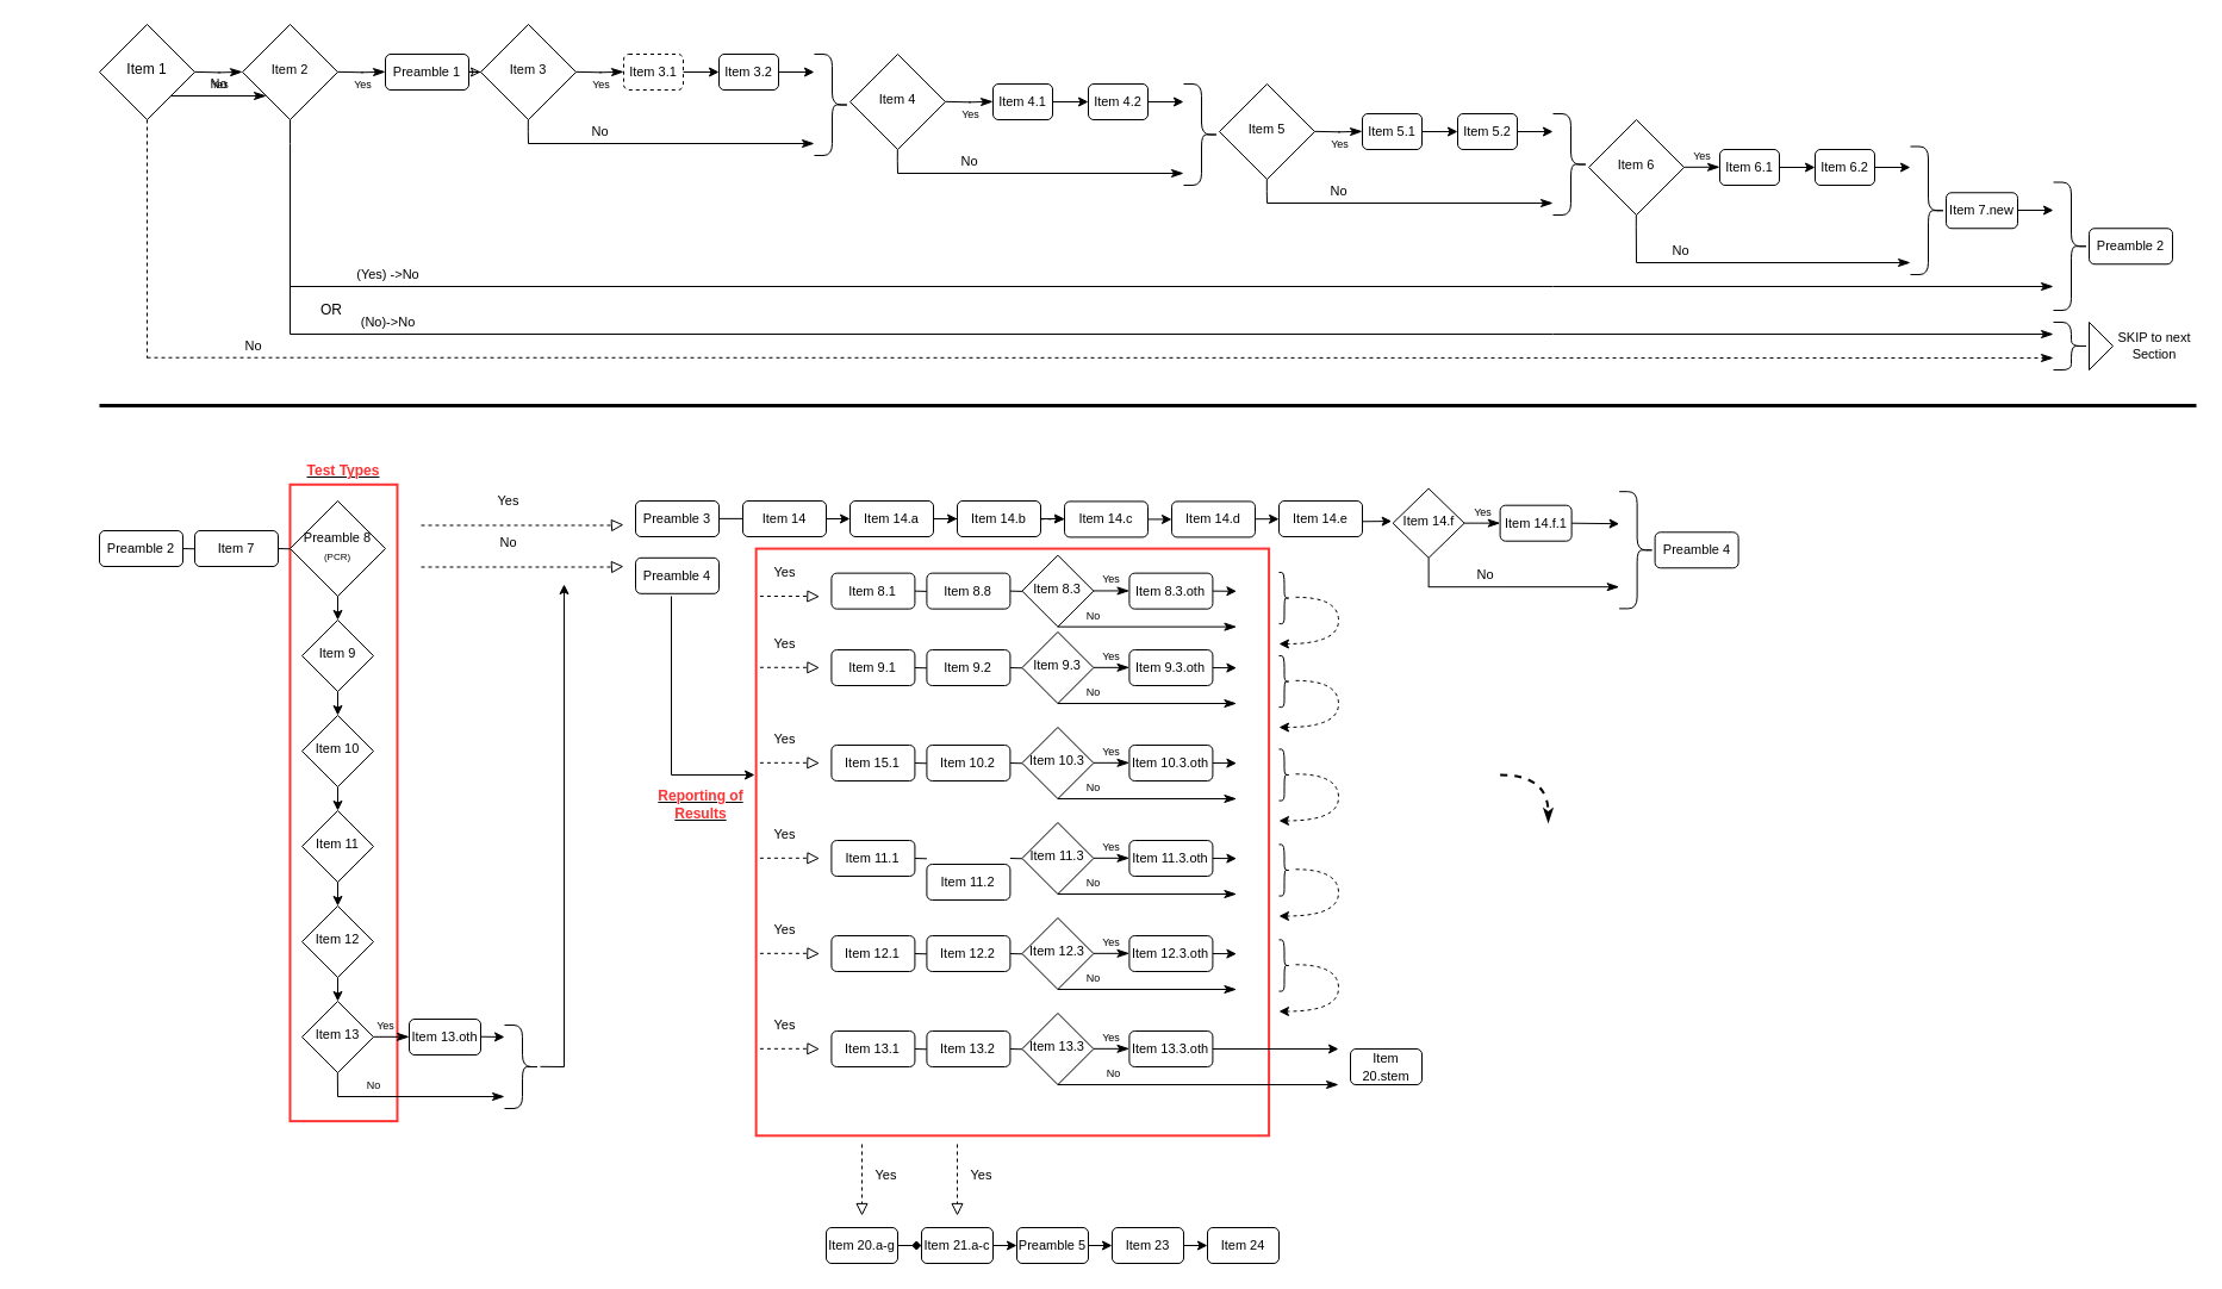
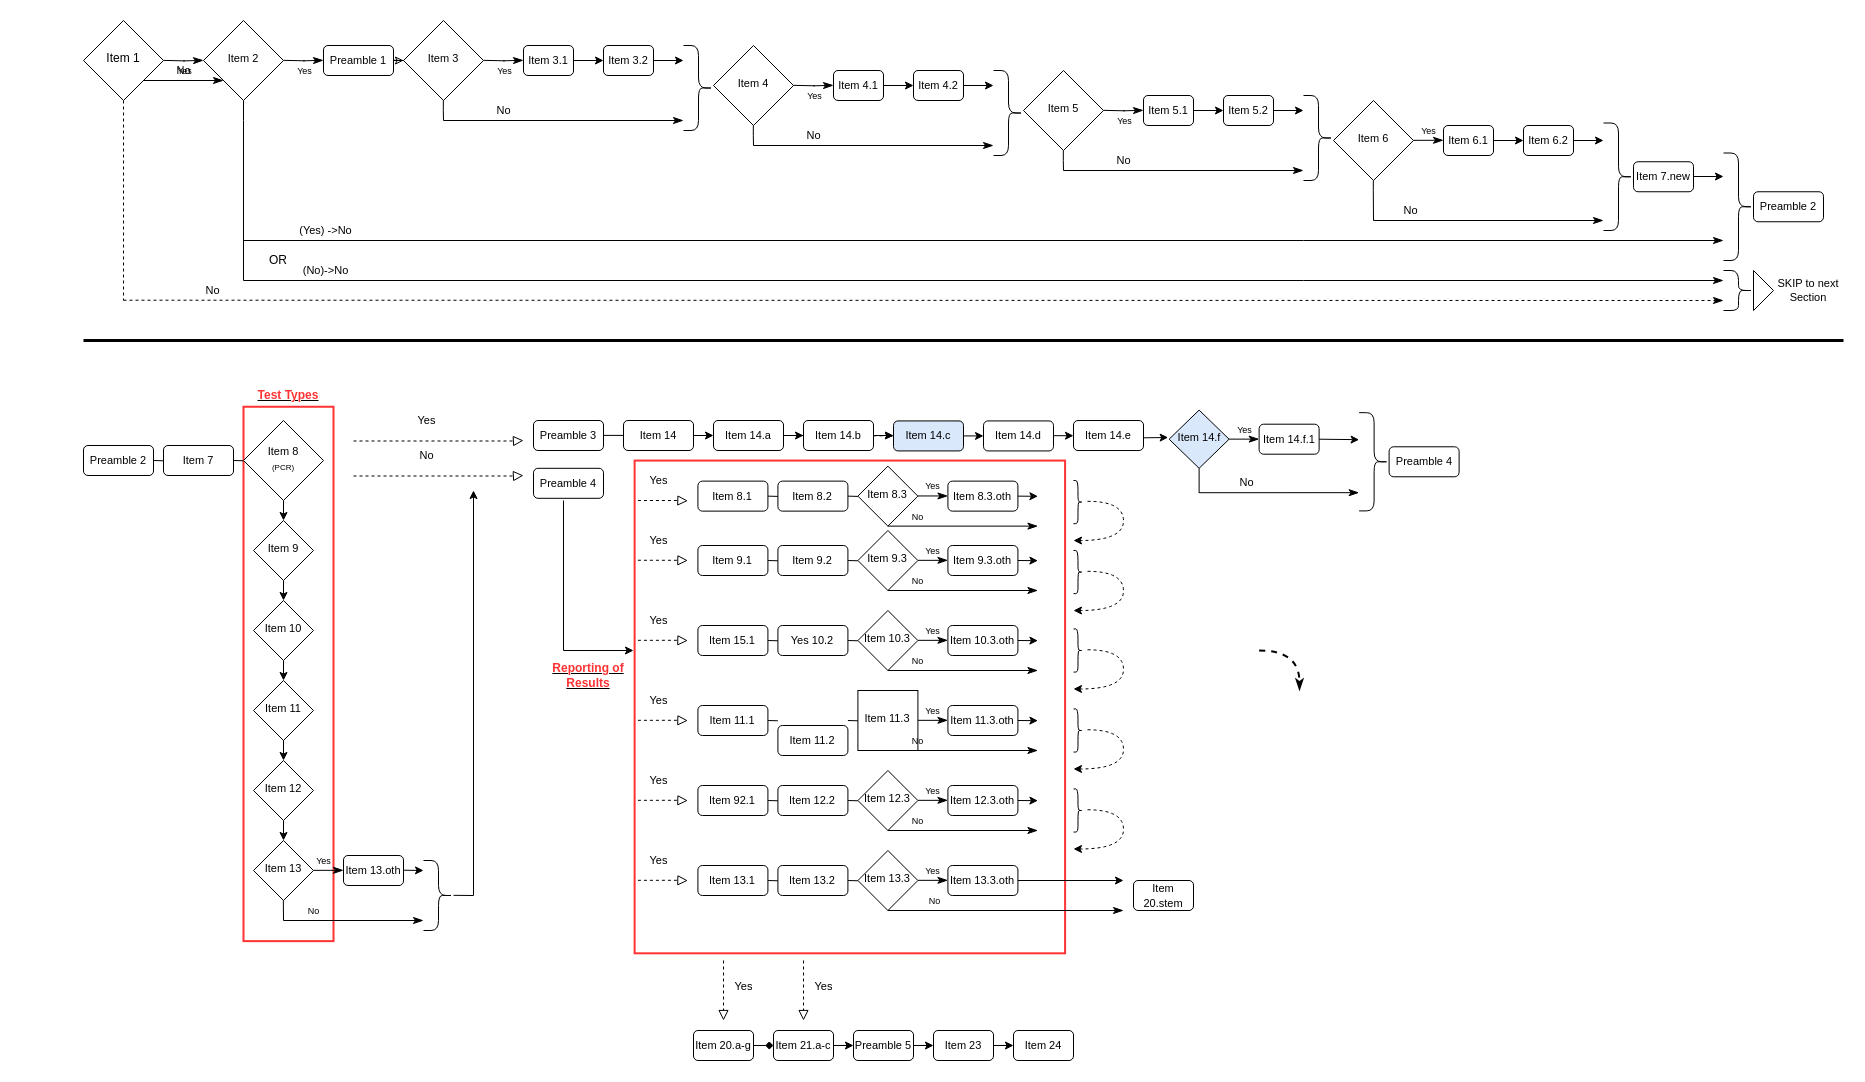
- <mxCell id="27" value="&lt;font style=&quot;font-size: 11px&quot;&gt;Item 3.1&lt;/font&gt;" style="rounded=1;whiteSpace=wrap;html=1;fontSize=12;glass=0;strokeWidth=1;shadow=0;dashed=1;" parent="23" vertex="1"><mxGeometry x="120" y="25" width="50" height="30" as="geometry" /></mxCell>
+ <mxCell id="27" value="&lt;font style=&quot;font-size: 11px&quot;&gt;Item 3.1&lt;/font&gt;" style="rounded=1;whiteSpace=wrap;html=1;fontSize=12;glass=0;strokeWidth=1;shadow=0;" parent="23" vertex="1"><mxGeometry x="120" y="25" width="50" height="30" as="geometry" /></mxCell>
- <mxCell id="147" value="&lt;font style=&quot;font-size: 11px&quot;&gt;Item 14.c&lt;/font&gt;" style="rounded=1;whiteSpace=wrap;html=1;fontSize=12;glass=0;strokeWidth=1;shadow=0;" parent="137" vertex="1"><mxGeometry x="360" y="0.43" width="70" height="30" as="geometry" /></mxCell>
+ <mxCell id="147" value="&lt;font style=&quot;font-size: 11px&quot;&gt;Item 14.c&lt;/font&gt;" style="rounded=1;whiteSpace=wrap;html=1;fontSize=12;glass=0;strokeWidth=1;shadow=0;fillColor=#dae8fc;" parent="137" vertex="1"><mxGeometry x="360" y="0.43" width="70" height="30" as="geometry" /></mxCell>
- <mxCell id="90" value="&lt;font style=&quot;font-size: 11px&quot;&gt;Item 14.f&lt;/font&gt;" style="rhombus;whiteSpace=wrap;html=1;shadow=0;fontFamily=Helvetica;fontSize=12;align=center;strokeWidth=1;spacing=6;spacingTop=-4;" parent="1" vertex="1"><mxGeometry x="1168.62" y="409.59" width="60" height="58.22" as="geometry" /></mxCell>
+ <mxCell id="90" value="&lt;font style=&quot;font-size: 11px&quot;&gt;Item 14.f&lt;/font&gt;" style="rhombus;whiteSpace=wrap;html=1;shadow=0;fontFamily=Helvetica;fontSize=12;align=center;strokeWidth=1;spacing=6;spacingTop=-4;fillColor=#dae8fc;" parent="1" vertex="1"><mxGeometry x="1168.62" y="409.59" width="60" height="58.22" as="geometry" /></mxCell>
- <mxCell id="22" value="&lt;font&gt;&lt;span style=&quot;font-size: 11px&quot;&gt;Preamble 8&lt;/span&gt;&lt;br&gt;&lt;font style=&quot;font-size: 8px&quot;&gt;(PCR)&lt;/font&gt;&lt;br&gt;&lt;/font&gt;" style="rhombus;whiteSpace=wrap;html=1;shadow=0;fontFamily=Helvetica;fontSize=12;align=center;strokeWidth=1;spacing=6;spacingTop=-4;" parent="1" vertex="1"><mxGeometry x="243" y="420" width="80" height="80" as="geometry" /></mxCell>
+ <mxCell id="22" value="&lt;font&gt;&lt;span style=&quot;font-size: 11px&quot;&gt;Item 8&lt;/span&gt;&lt;br&gt;&lt;font style=&quot;font-size: 8px&quot;&gt;(PCR)&lt;/font&gt;&lt;br&gt;&lt;/font&gt;" style="rhombus;whiteSpace=wrap;html=1;shadow=0;fontFamily=Helvetica;fontSize=12;align=center;strokeWidth=1;spacing=6;spacingTop=-4;" parent="1" vertex="1"><mxGeometry x="243" y="420" width="80" height="80" as="geometry" /></mxCell>
- <mxCell id="130" value="&lt;font style=&quot;font-size: 11px&quot;&gt;Item 8.8&lt;/font&gt;" style="rounded=1;whiteSpace=wrap;html=1;fontSize=12;glass=0;strokeWidth=1;shadow=0;" parent="127" vertex="1"><mxGeometry x="80" y="15" width="70" height="30" as="geometry" /></mxCell>
+ <mxCell id="130" value="&lt;font style=&quot;font-size: 11px&quot;&gt;Item 8.2&lt;/font&gt;" style="rounded=1;whiteSpace=wrap;html=1;fontSize=12;glass=0;strokeWidth=1;shadow=0;" parent="127" vertex="1"><mxGeometry x="80" y="15" width="70" height="30" as="geometry" /></mxCell>
- <mxCell id="110" value="&lt;font style=&quot;font-size: 11px&quot;&gt;Item 10.2&lt;/font&gt;" style="rounded=1;whiteSpace=wrap;html=1;fontSize=12;glass=0;strokeWidth=1;shadow=0;" parent="107" vertex="1"><mxGeometry x="80" y="15" width="70" height="30" as="geometry" /></mxCell>
+ <mxCell id="110" value="&lt;font style=&quot;font-size: 11px&quot;&gt;Yes 10.2&lt;/font&gt;" style="rounded=1;whiteSpace=wrap;html=1;fontSize=12;glass=0;strokeWidth=1;shadow=0;" parent="107" vertex="1"><mxGeometry x="80" y="15" width="70" height="30" as="geometry" /></mxCell>
- <mxCell id="122" value="&lt;font style=&quot;font-size: 11px&quot;&gt;Item 11.3&lt;/font&gt;" style="rhombus;whiteSpace=wrap;html=1;shadow=0;fontFamily=Helvetica;fontSize=12;align=center;strokeWidth=1;spacing=6;spacingTop=-4;" parent="117" vertex="1"><mxGeometry x="160" width="60" height="60" as="geometry" /></mxCell>
+ <mxCell id="122" value="&lt;font style=&quot;font-size: 11px&quot;&gt;Item 11.3&lt;/font&gt;" style="whiteSpace=wrap;html=1;shadow=0;fontFamily=Helvetica;fontSize=12;align=center;strokeWidth=1;spacing=6;spacingTop=-4;rounded=0;" parent="117" vertex="1"><mxGeometry x="160" width="60" height="60" as="geometry" /></mxCell>
- <mxCell id="156" value="&lt;font style=&quot;font-size: 11px&quot;&gt;Item 12.1&lt;/font&gt;" style="rounded=1;whiteSpace=wrap;html=1;fontSize=12;glass=0;strokeWidth=1;shadow=0;" parent="155" vertex="1"><mxGeometry y="15" width="70" height="30" as="geometry" /></mxCell>
+ <mxCell id="156" value="&lt;font style=&quot;font-size: 11px&quot;&gt;Item 92.1&lt;/font&gt;" style="rounded=1;whiteSpace=wrap;html=1;fontSize=12;glass=0;strokeWidth=1;shadow=0;" parent="155" vertex="1"><mxGeometry y="15" width="70" height="30" as="geometry" /></mxCell>
